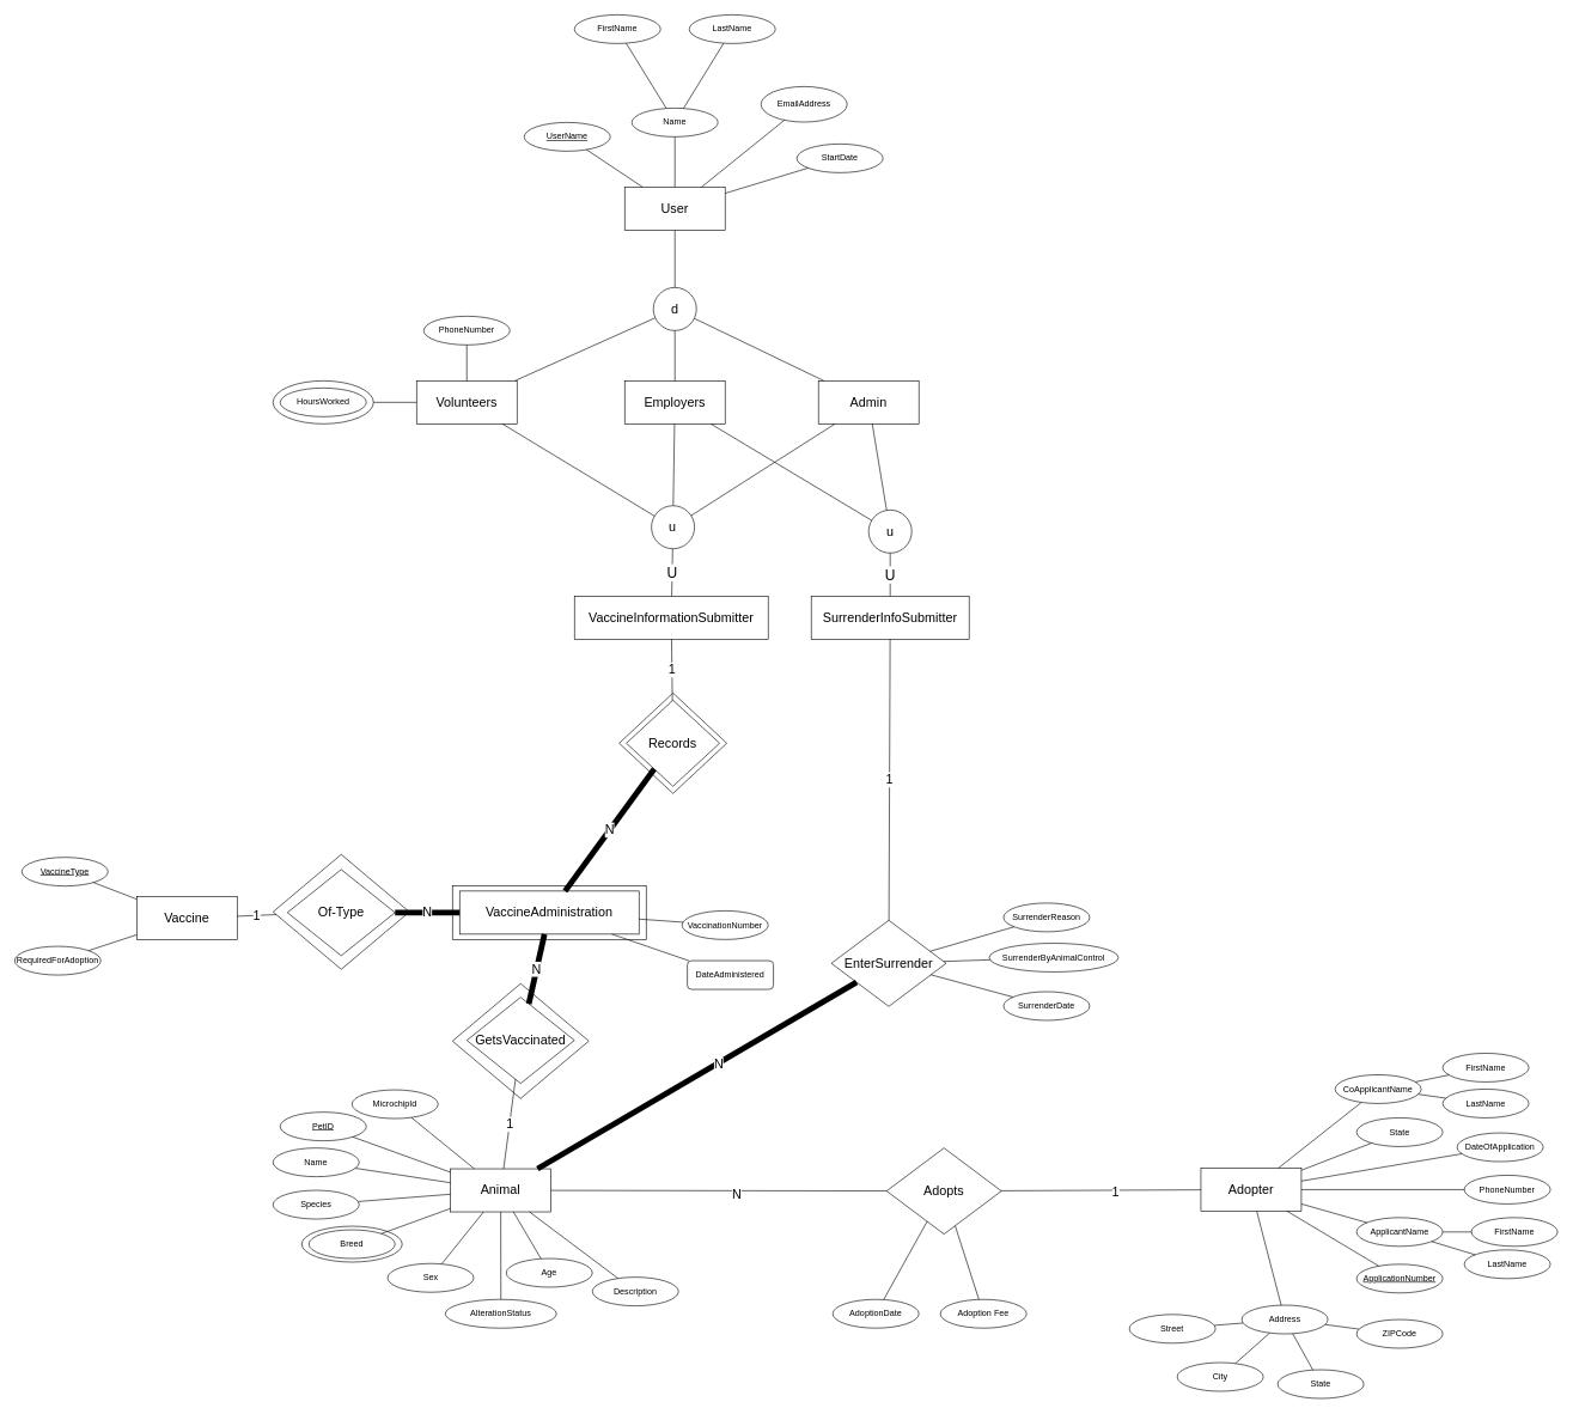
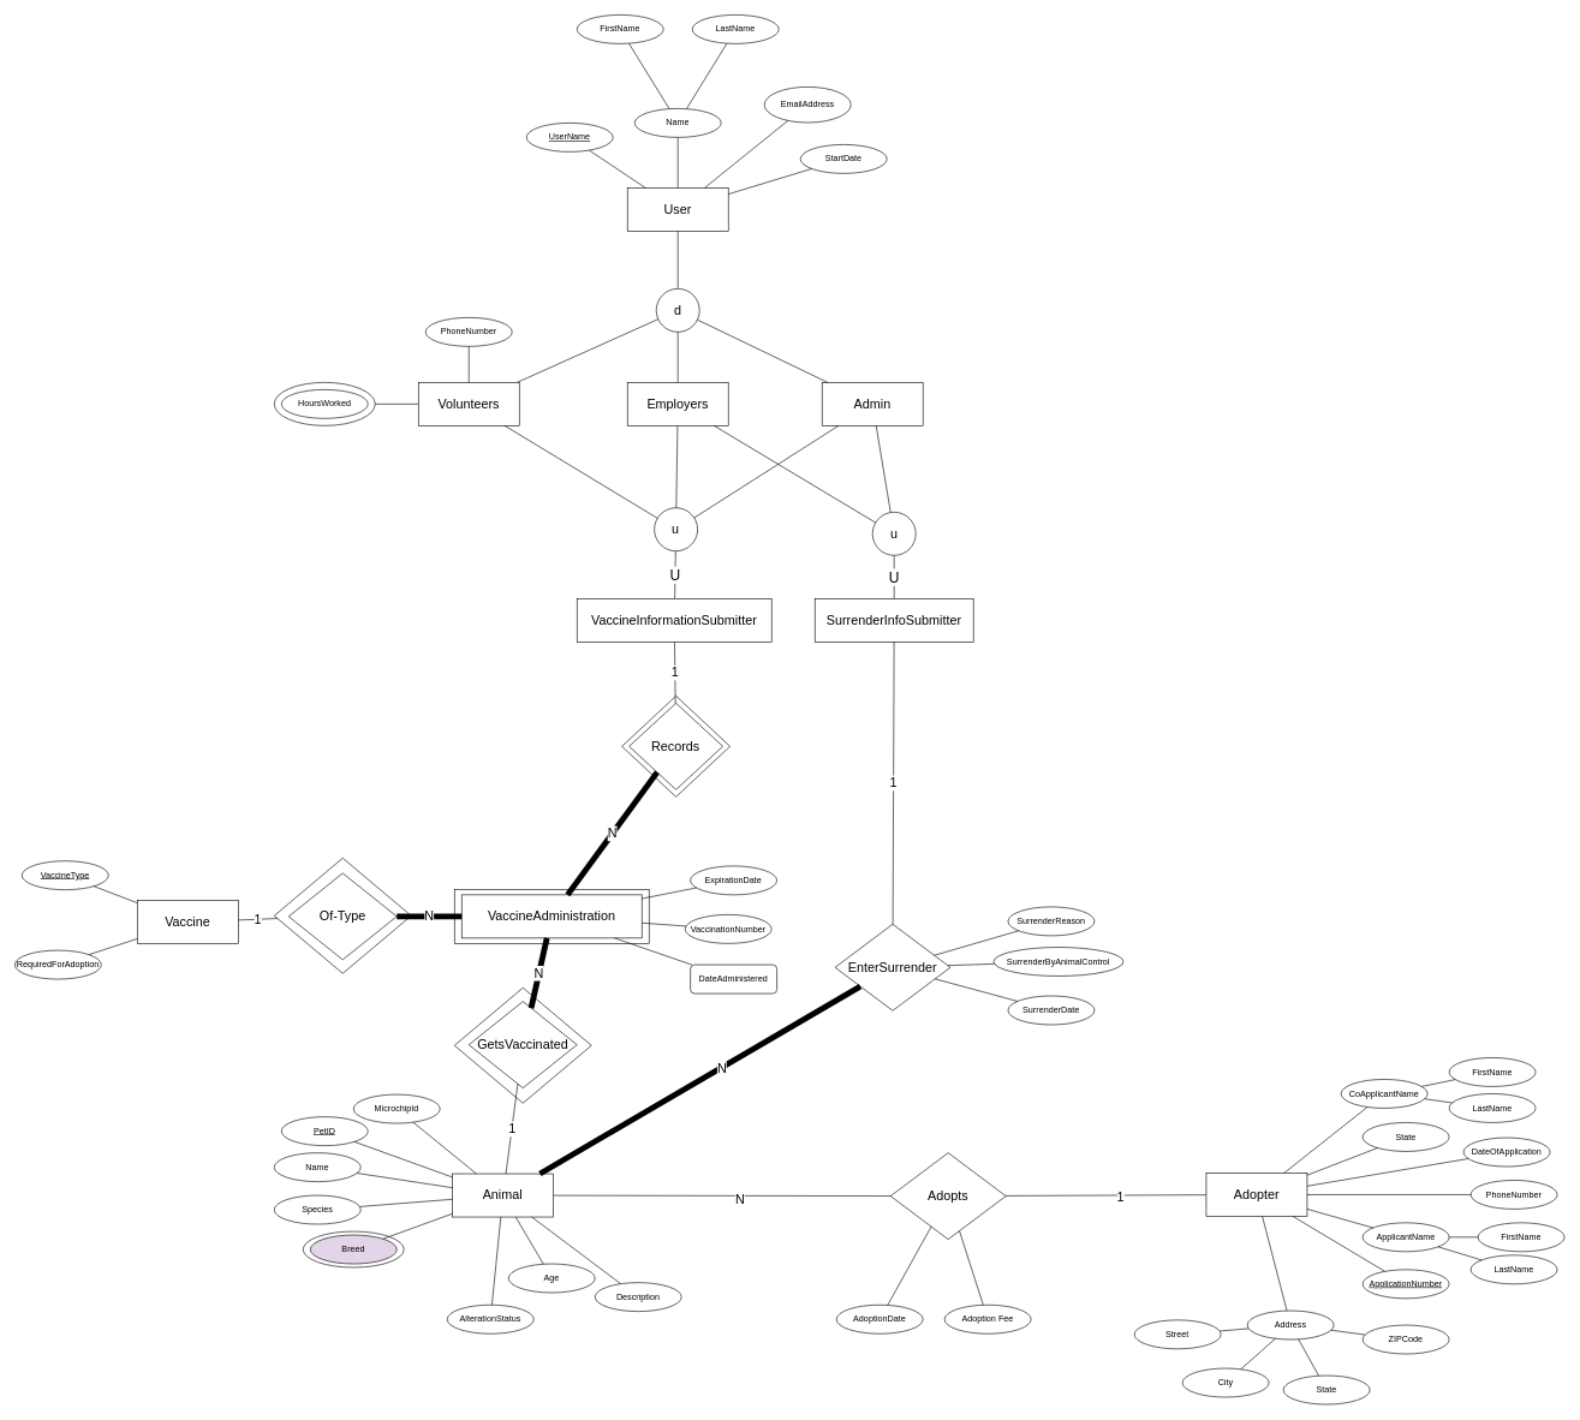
+ <mxCell id="42" value="ExpirationDate" style="ellipse;whiteSpace=wrap;html=1;" parent="1" vertex="1"><mxGeometry x="957.33" y="1201" width="120" height="40" as="geometry" /></mxCell>
+ <mxCell id="75" value="" style="endArrow=none;html=1;" parent="1" source="68" target="42" edge="1"><mxGeometry width="50" height="50" relative="1" as="geometry"><mxPoint x="680" y="1201" as="sourcePoint" /><mxPoint x="730" y="1151" as="targetPoint" /></mxGeometry></mxCell>
- <mxCell id="81" value="" style="endArrow=none;html=1;" parent="1" source="36" target="28" edge="1"><mxGeometry width="50" height="50" relative="1" as="geometry"><mxPoint x="767.33" y="1569" as="sourcePoint" /><mxPoint x="817.33" y="1519" as="targetPoint" /></mxGeometry></mxCell>
- <mxCell id="35" value="Breed" style="ellipse;whiteSpace=wrap;html=1;" parent="1" vertex="1"><mxGeometry x="430" y="1713" width="120" height="40" as="geometry" /></mxCell>
+ <mxCell id="35" value="Breed" style="ellipse;whiteSpace=wrap;html=1;fillColor=#e1d5e7;" parent="1" vertex="1"><mxGeometry x="430" y="1713" width="120" height="40" as="geometry" /></mxCell>
- <mxCell id="36" value="Sex" style="ellipse;whiteSpace=wrap;html=1;" parent="1" vertex="1"><mxGeometry x="539.67" y="1760" width="120" height="40" as="geometry" /></mxCell>
- <mxCell id="37" value="AlterationStatus" style="ellipse;whiteSpace=wrap;html=1;" parent="1" vertex="1"><mxGeometry x="620" y="1810" width="155" height="40" as="geometry" /></mxCell>
+ <mxCell id="37" value="AlterationStatus" style="ellipse;whiteSpace=wrap;html=1;" parent="1" vertex="1"><mxGeometry x="620" y="1810" width="120" height="40" as="geometry" /></mxCell>
